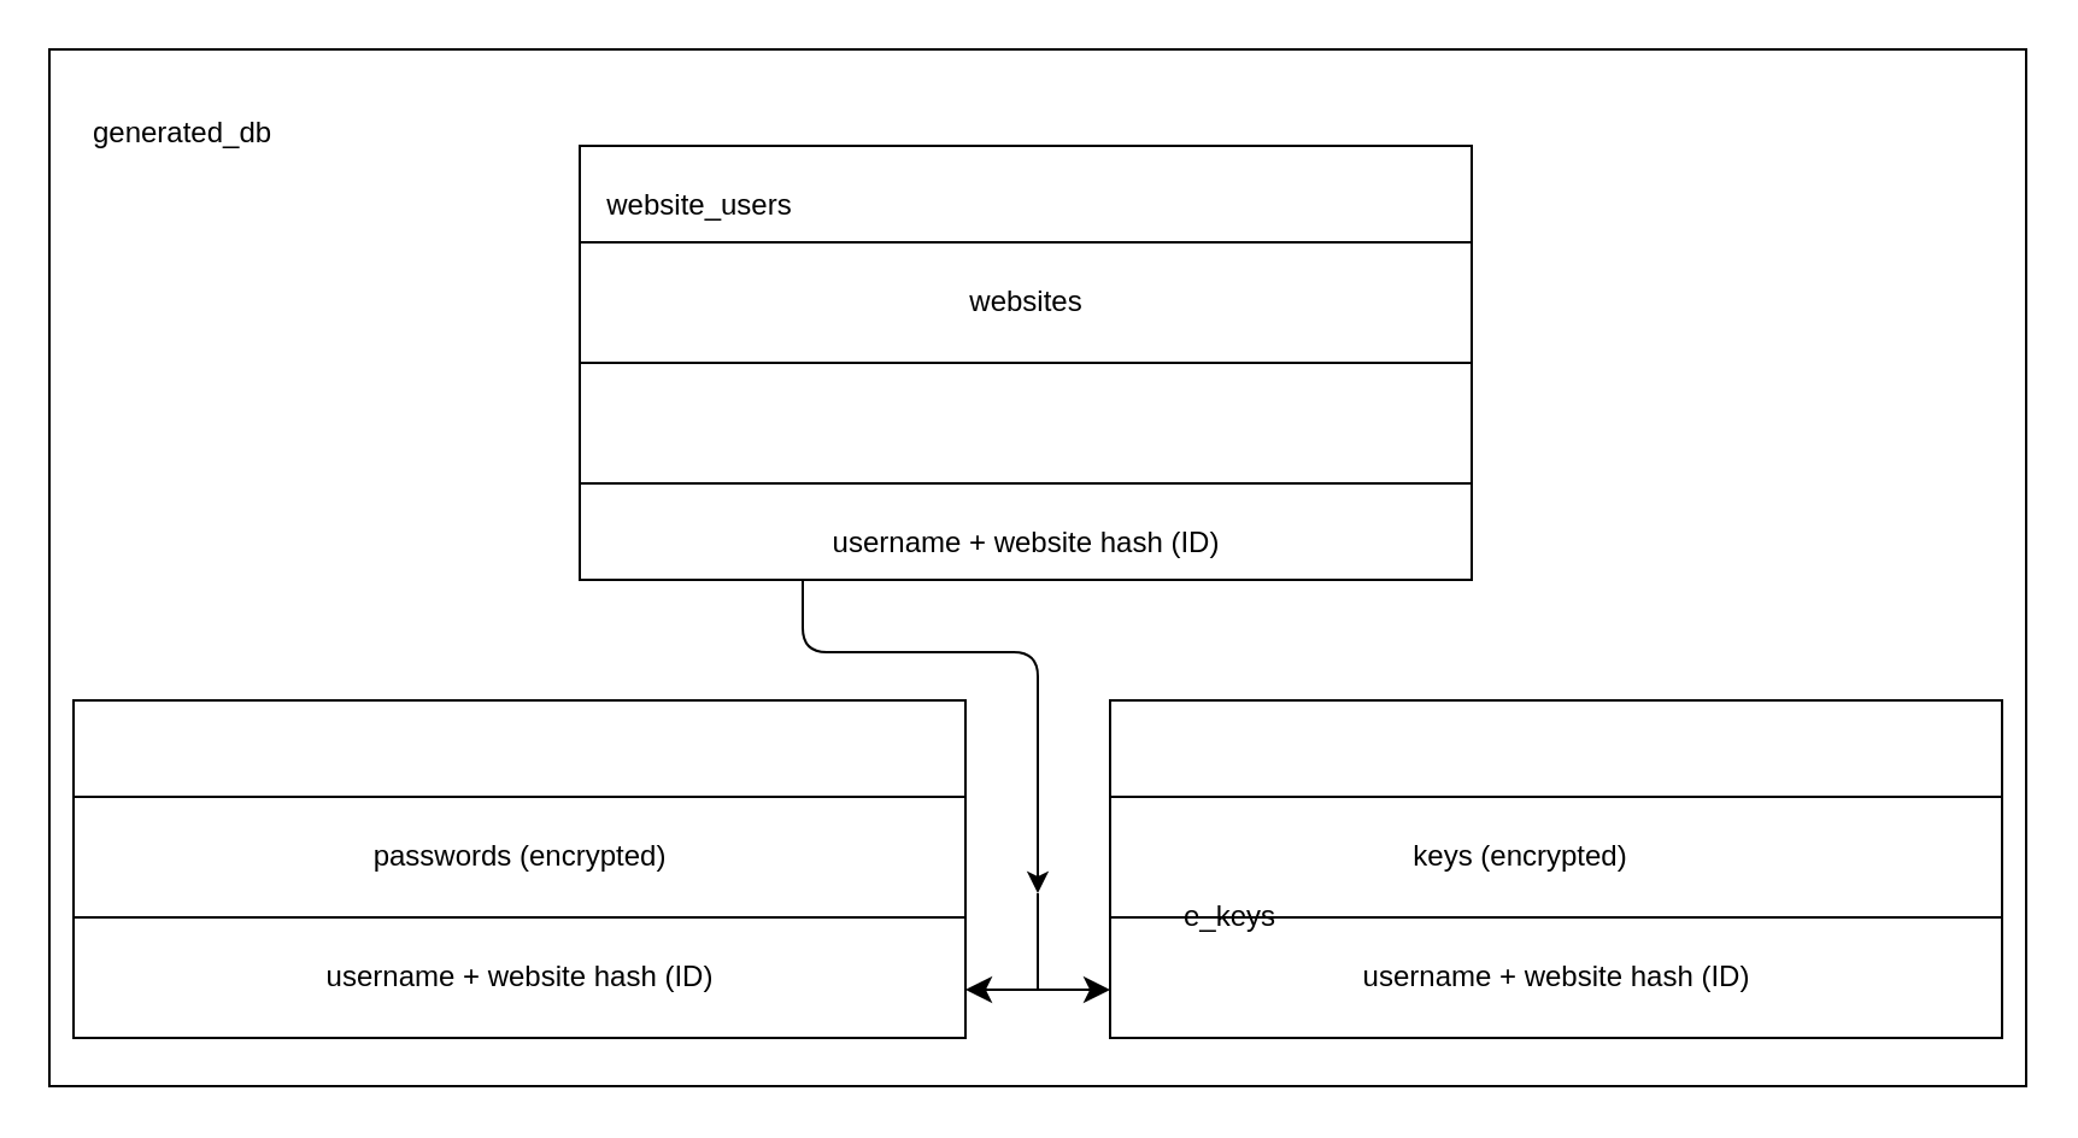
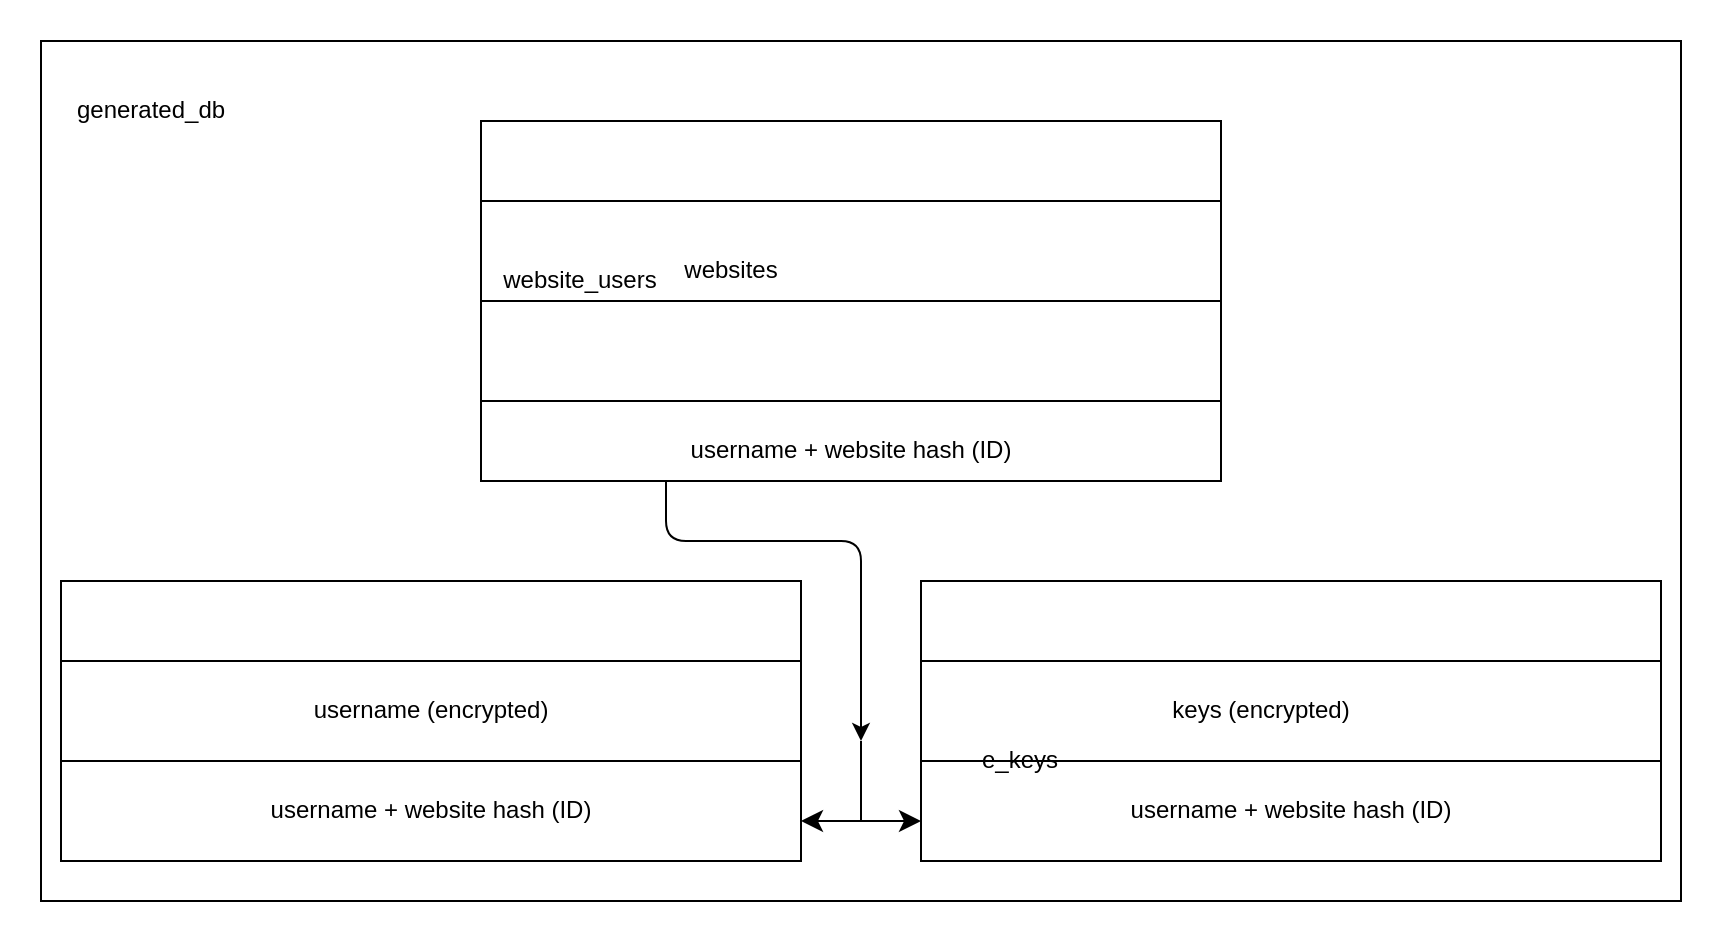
- <mxCell id="7" value="website_users" style="text;html=1;strokeColor=none;fillColor=none;align=center;verticalAlign=middle;whiteSpace=wrap;rounded=0;" vertex="1" parent="1"><mxGeometry x="260" y="70" width="60" height="30" as="geometry" /></mxCell>
+ <mxCell id="7" value="website_users" style="text;html=1;strokeColor=none;fillColor=none;align=center;verticalAlign=middle;whiteSpace=wrap;rounded=0;" vertex="1" parent="1"><mxGeometry x="260" y="125" width="60" height="30" as="geometry" /></mxCell>
- <mxCell id="9" value="websites" style="text;html=1;align=center;verticalAlign=middle;resizable=0;points=[];autosize=1;strokeColor=none;fillColor=none;" vertex="1" parent="1"><mxGeometry x="390" y="110" width="70" height="30" as="geometry" /></mxCell>
+ <mxCell id="9" value="websites" style="text;html=1;align=center;verticalAlign=middle;resizable=0;points=[];autosize=1;strokeColor=none;fillColor=none;" vertex="1" parent="1"><mxGeometry x="330" y="120" width="70" height="30" as="geometry" /></mxCell>
- <mxCell id="14" value="passwords (encrypted)" style="text;html=1;align=center;verticalAlign=middle;resizable=0;points=[];autosize=1;strokeColor=none;fillColor=none;" vertex="1" parent="1"><mxGeometry x="145" y="340" width="140" height="30" as="geometry" /></mxCell>
+ <mxCell id="14" value="username (encrypted)" style="text;html=1;align=center;verticalAlign=middle;resizable=0;points=[];autosize=1;strokeColor=none;fillColor=none;" vertex="1" parent="1"><mxGeometry x="145" y="340" width="140" height="30" as="geometry" /></mxCell>
